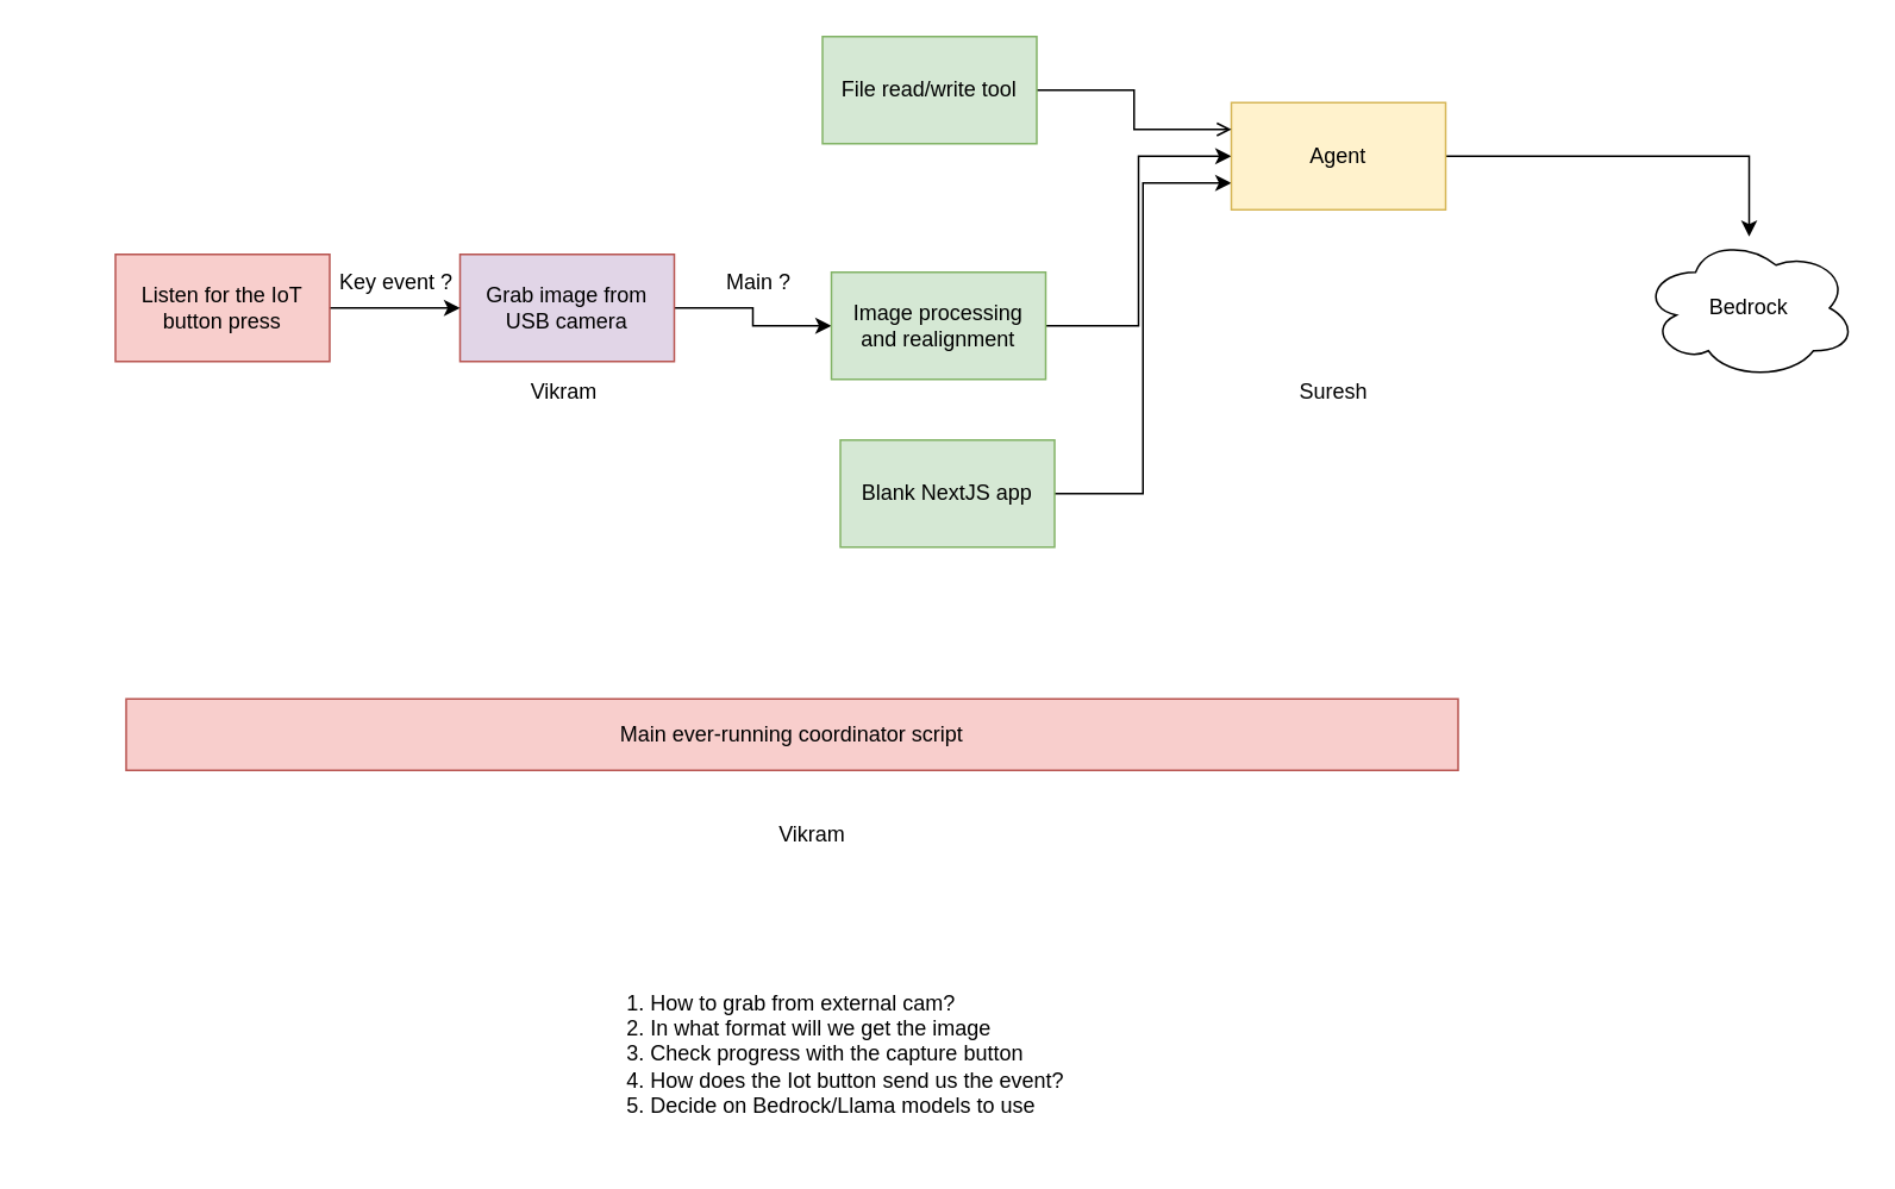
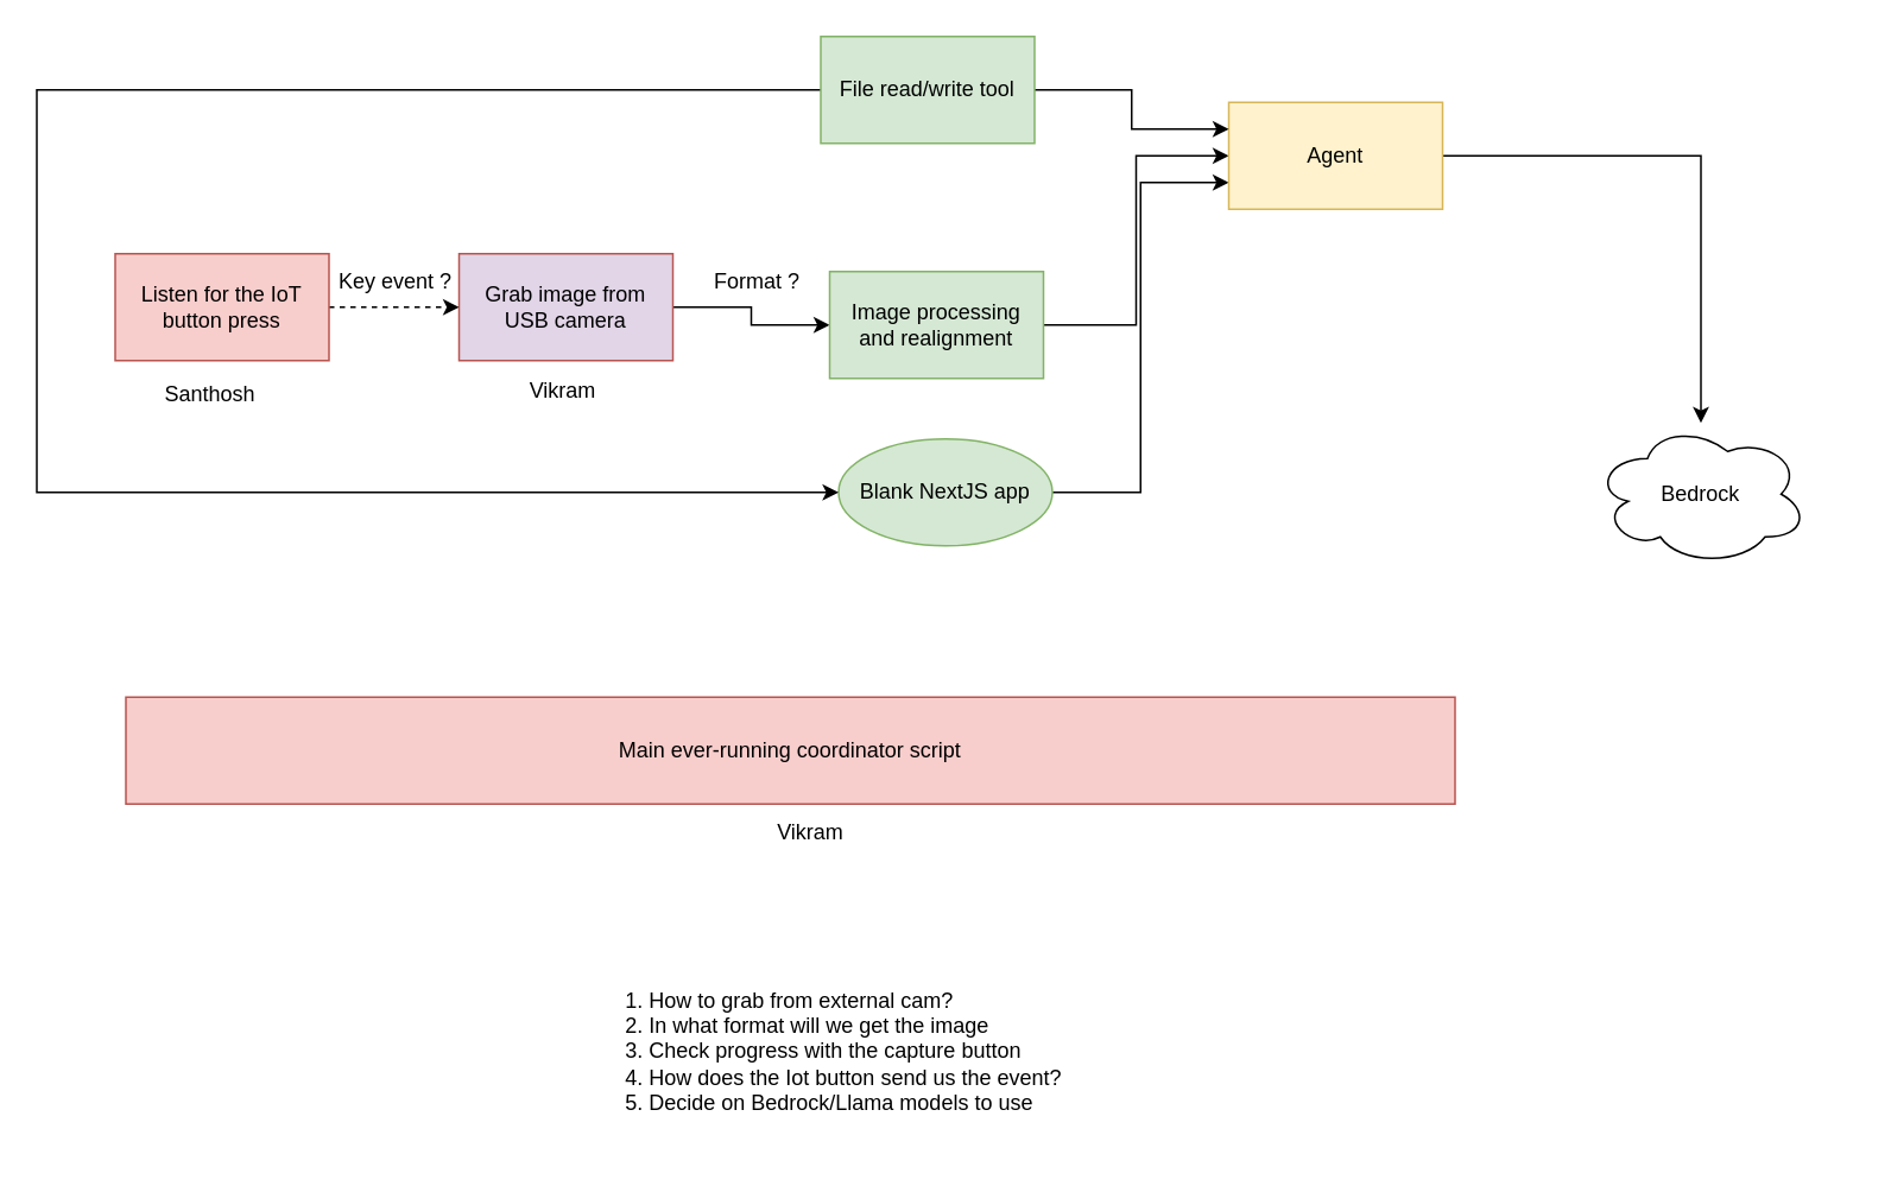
- <mxCell id="15" style="edgeStyle=orthogonalEdgeStyle;rounded=0;orthogonalLoop=1;jettySize=auto;html=1;entryX=0;entryY=0.25;entryDx=0;entryDy=0;endArrow=open;" edge="1" parent="1" source="17" target="14"><mxGeometry relative="1" as="geometry" /></mxCell>
+ <mxCell id="15" style="edgeStyle=orthogonalEdgeStyle;rounded=0;orthogonalLoop=1;jettySize=auto;html=1;entryX=0;entryY=0.25;entryDx=0;entryDy=0;" edge="1" parent="1" source="17" target="14"><mxGeometry relative="1" as="geometry" /></mxCell>
- <mxCell id="7" value="Main ?" style="text;html=1;align=center;verticalAlign=middle;resizable=0;points=[];autosize=1;strokeColor=none;fillColor=none;" vertex="1" parent="1"><mxGeometry x="391" y="145" width="66" height="26" as="geometry" /></mxCell>
+ <mxCell id="7" value="Format ?" style="text;html=1;align=center;verticalAlign=middle;resizable=0;points=[];autosize=1;strokeColor=none;fillColor=none;" vertex="1" parent="1"><mxGeometry x="391" y="145" width="66" height="26" as="geometry" /></mxCell>
+ <mxCell id="16" style="edgeStyle=orthogonalEdgeStyle;rounded=0;orthogonalLoop=1;jettySize=auto;html=1;entryX=0;entryY=0.5;entryDx=0;entryDy=0;" edge="1" parent="1" source="17" target="12"><mxGeometry relative="1" as="geometry"><Array as="points"><mxPoint x="20" y="50" /><mxPoint x="20" y="276" /></Array></mxGeometry></mxCell>
- <mxCell id="8" style="edgeStyle=orthogonalEdgeStyle;rounded=0;orthogonalLoop=1;jettySize=auto;html=1;entryX=0;entryY=0.5;entryDx=0;entryDy=0;" edge="1" parent="1" source="9" target="3"><mxGeometry relative="1" as="geometry" /></mxCell>
+ <mxCell id="8" style="edgeStyle=orthogonalEdgeStyle;rounded=0;orthogonalLoop=1;jettySize=auto;html=1;entryX=0;entryY=0.5;entryDx=0;entryDy=0;dashed=1;" edge="1" parent="1" source="9" target="3"><mxGeometry relative="1" as="geometry" /></mxCell>
- <mxCell id="18" value="Bedrock" style="ellipse;shape=cloud;whiteSpace=wrap;html=1;" vertex="1" parent="1"><mxGeometry x="919" y="132" width="120" height="80" as="geometry" /></mxCell>
+ <mxCell id="18" value="Bedrock" style="ellipse;shape=cloud;whiteSpace=wrap;html=1;" vertex="1" parent="1"><mxGeometry x="894" y="237" width="120" height="80" as="geometry" /></mxCell>
- <mxCell id="20" value="Suresh" style="text;html=1;align=center;verticalAlign=middle;resizable=0;points=[];autosize=1;strokeColor=none;fillColor=none;" vertex="1" parent="1"><mxGeometry x="718" y="206" width="56" height="26" as="geometry" /></mxCell>
+ <mxCell id="23" value="Santhosh" style="text;html=1;align=center;verticalAlign=middle;resizable=0;points=[];autosize=1;strokeColor=none;fillColor=none;" vertex="1" parent="1"><mxGeometry x="82" y="208" width="69" height="26" as="geometry" /></mxCell>
- <mxCell id="12" value="Blank NextJS app" style="rounded=0;whiteSpace=wrap;html=1;fillColor=#d5e8d4;strokeColor=#82b366;" vertex="1" parent="1"><mxGeometry x="470" y="246" width="120" height="60" as="geometry" /></mxCell>
+ <mxCell id="12" value="Blank NextJS app" style="ellipse;whiteSpace=wrap;html=1;fillColor=#d5e8d4;strokeColor=#82b366;" vertex="1" parent="1"><mxGeometry x="470" y="246" width="120" height="60" as="geometry" /></mxCell>
- <mxCell id="19" value="Main ever-running coordinator script" style="rounded=0;whiteSpace=wrap;html=1;fillColor=#f8cecc;strokeColor=#b85450;" vertex="1" parent="1"><mxGeometry x="70" y="391" width="746" height="40" as="geometry" /></mxCell>
+ <mxCell id="19" value="Main ever-running coordinator script" style="rounded=0;whiteSpace=wrap;html=1;fillColor=#f8cecc;strokeColor=#b85450;" vertex="1" parent="1"><mxGeometry x="70" y="391" width="746" height="60" as="geometry" /></mxCell>
